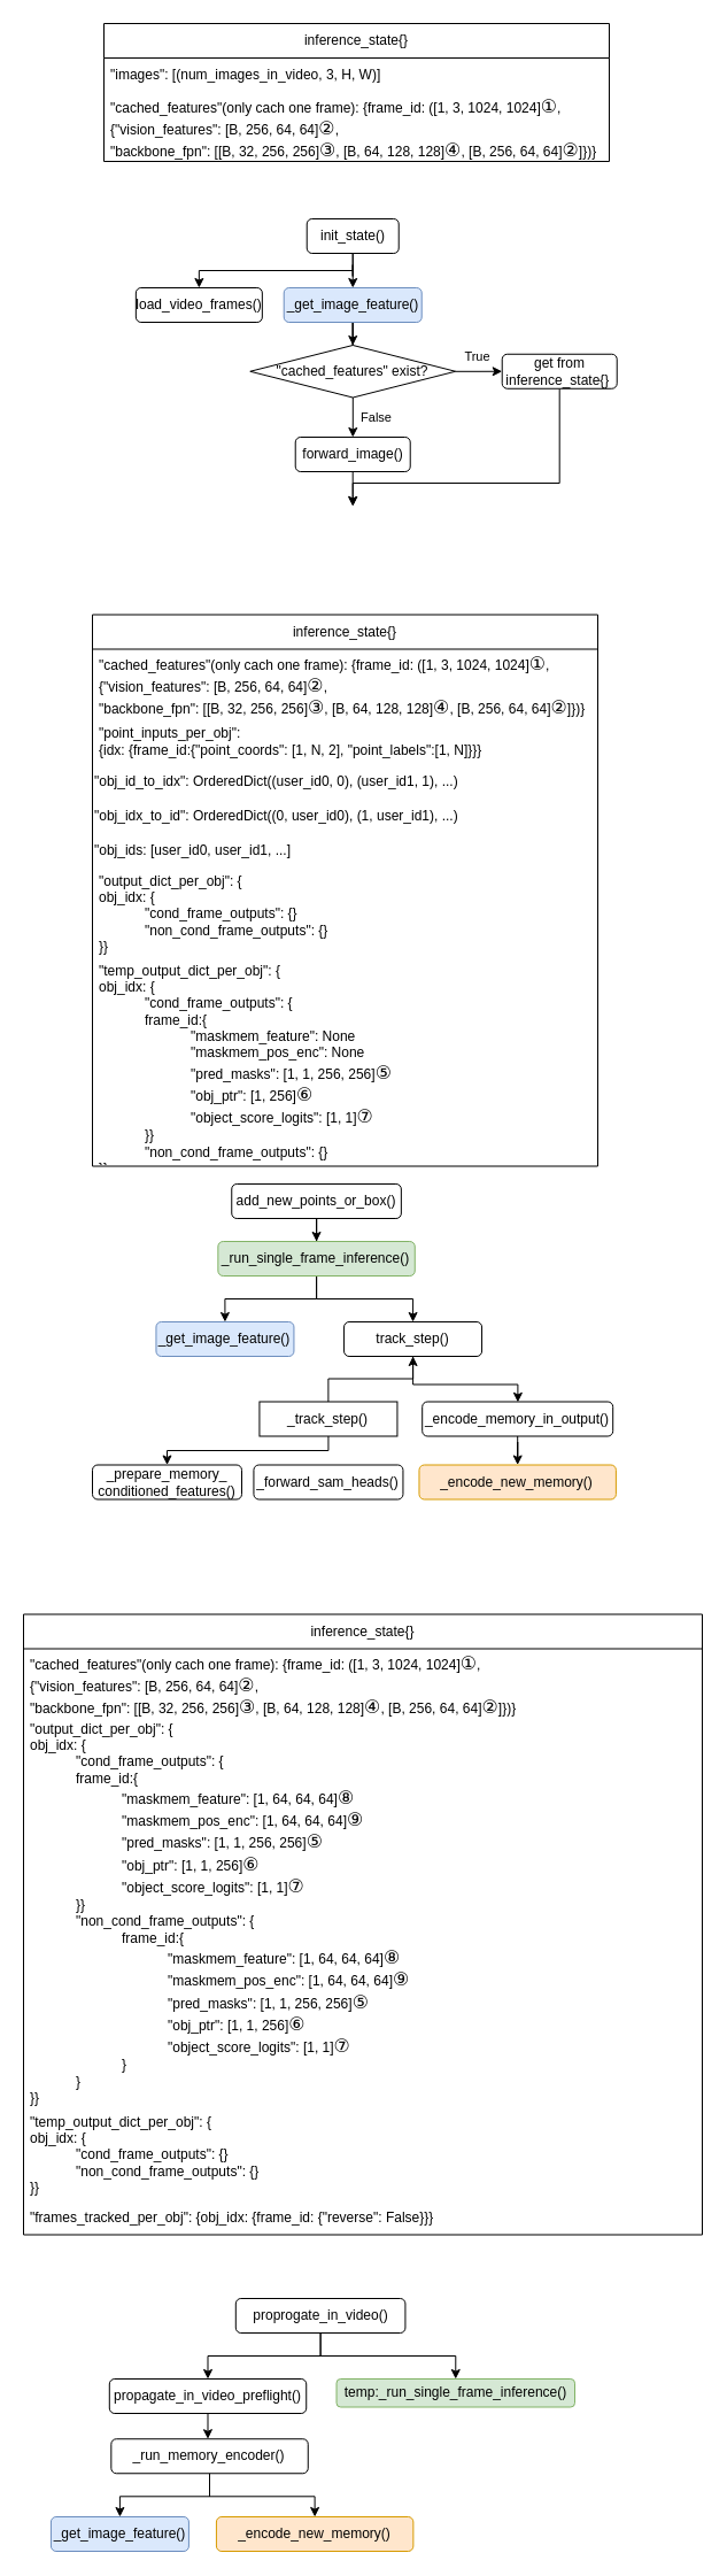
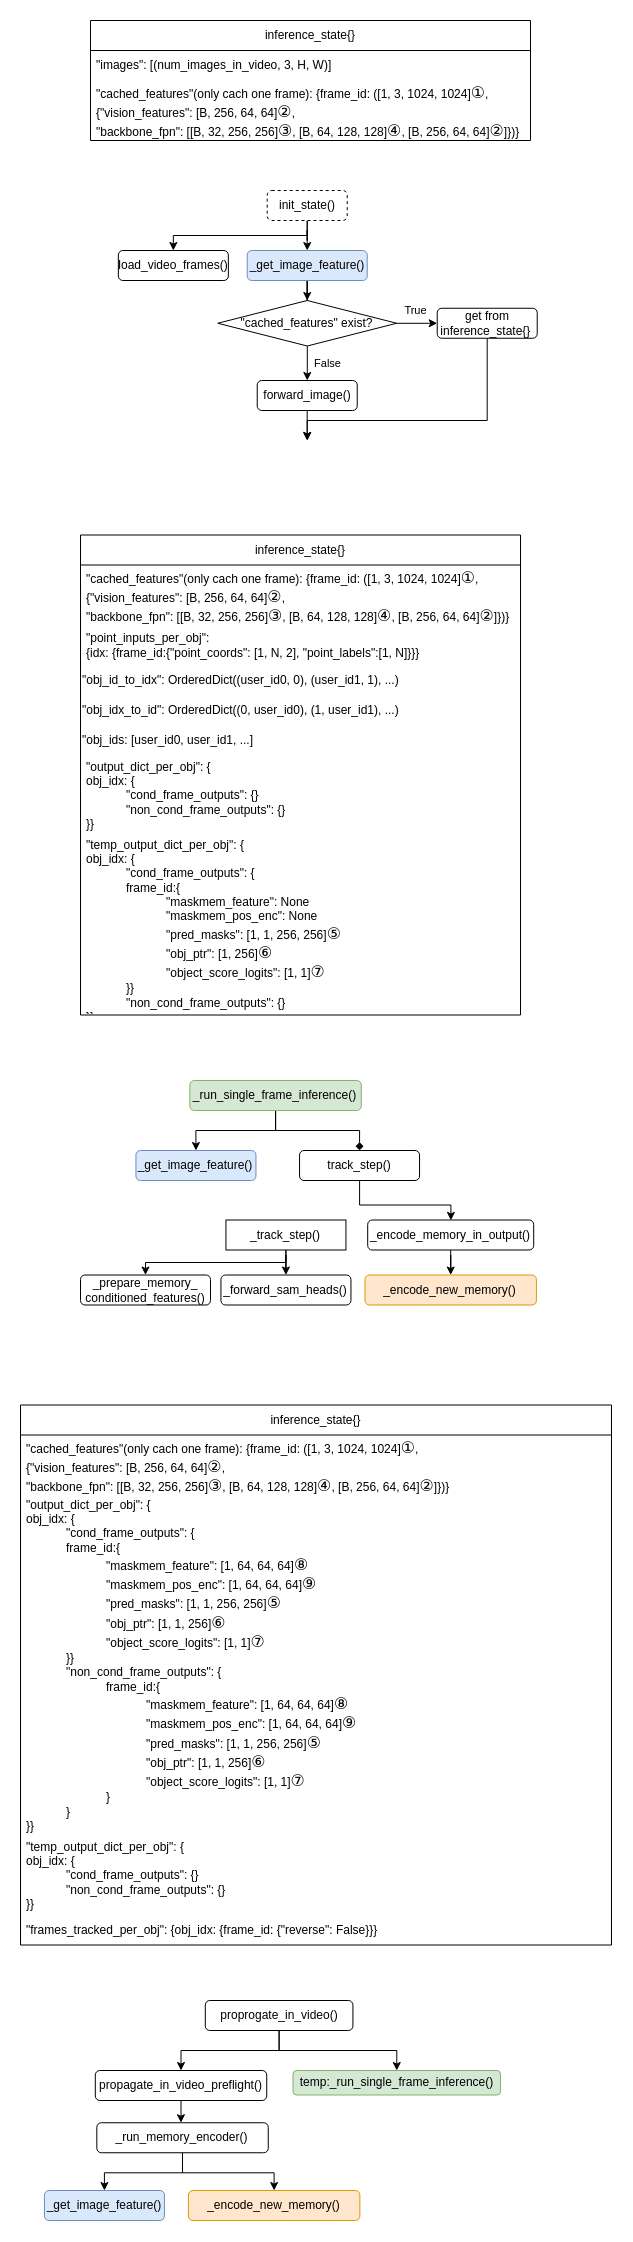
- <mxCell id="6" value="init_state()" style="rounded=1;whiteSpace=wrap;html=1;" parent="1" vertex="1"><mxGeometry x="266.73" y="190" width="80" height="30" as="geometry" /></mxCell>
+ <mxCell id="6" value="init_state()" style="rounded=1;whiteSpace=wrap;html=1;dashed=1;" parent="1" vertex="1"><mxGeometry x="266.73" y="190" width="80" height="30" as="geometry" /></mxCell>
- <mxCell id="18" value="add_new_points_or_box()" style="rounded=1;whiteSpace=wrap;html=1;" parent="1" vertex="1"><mxGeometry x="201.25" y="1030" width="147.62" height="30" as="geometry" /></mxCell>
- <mxCell id="17" style="edgeStyle=orthogonalEdgeStyle;rounded=0;orthogonalLoop=1;jettySize=auto;html=1;entryX=0.5;entryY=0;entryDx=0;entryDy=0;" parent="1" source="18" target="21" edge="1"><mxGeometry relative="1" as="geometry" /></mxCell>
- <mxCell id="20" style="edgeStyle=orthogonalEdgeStyle;rounded=0;orthogonalLoop=1;jettySize=auto;html=1;entryX=0.5;entryY=0;entryDx=0;entryDy=0;" parent="1" source="21" target="24" edge="1"><mxGeometry relative="1" as="geometry" /></mxCell>
+ <mxCell id="20" style="edgeStyle=orthogonalEdgeStyle;rounded=0;orthogonalLoop=1;jettySize=auto;html=1;entryX=0.5;entryY=0;entryDx=0;entryDy=0;endArrow=diamond;" parent="1" source="21" target="24" edge="1"><mxGeometry relative="1" as="geometry" /></mxCell>
- <mxCell id="25" style="edgeStyle=orthogonalEdgeStyle;rounded=0;orthogonalLoop=1;jettySize=auto;html=1;" parent="1" source="27" target="24" edge="1"><mxGeometry relative="1" as="geometry" /></mxCell>
+ <mxCell id="25" style="edgeStyle=orthogonalEdgeStyle;rounded=0;orthogonalLoop=1;jettySize=auto;html=1;entryX=0.5;entryY=0;entryDx=0;entryDy=0;" parent="1" source="27" target="31" edge="1"><mxGeometry relative="1" as="geometry" /></mxCell>
